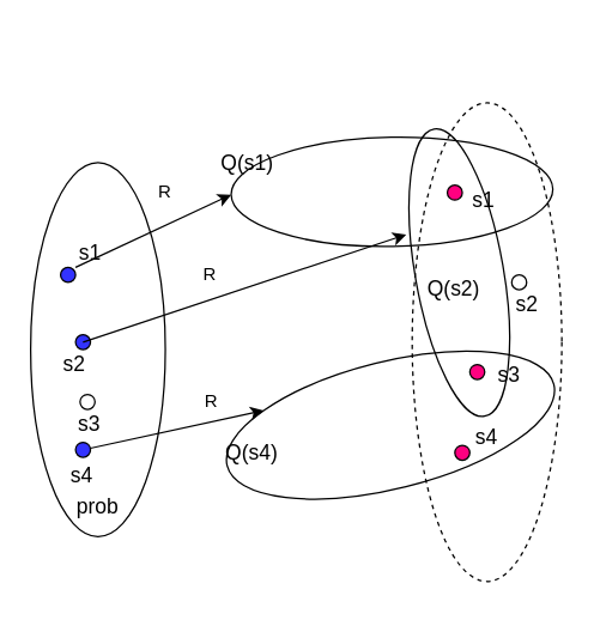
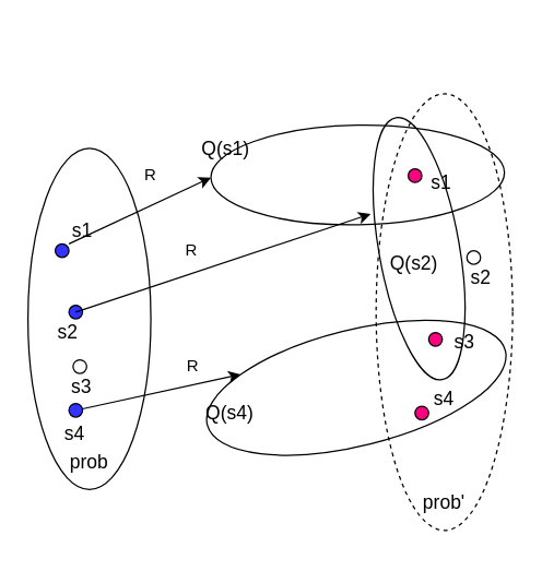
+ <mxCell id="30" value="&lt;font style=&quot;font-size: 14px&quot;&gt;prob'&lt;/font&gt;" style="text;html=1;strokeColor=none;fillColor=none;align=center;verticalAlign=middle;whiteSpace=wrap;rounded=0;" vertex="1" parent="1"><mxGeometry x="305" y="358" width="40" height="20" as="geometry" /></mxCell>
